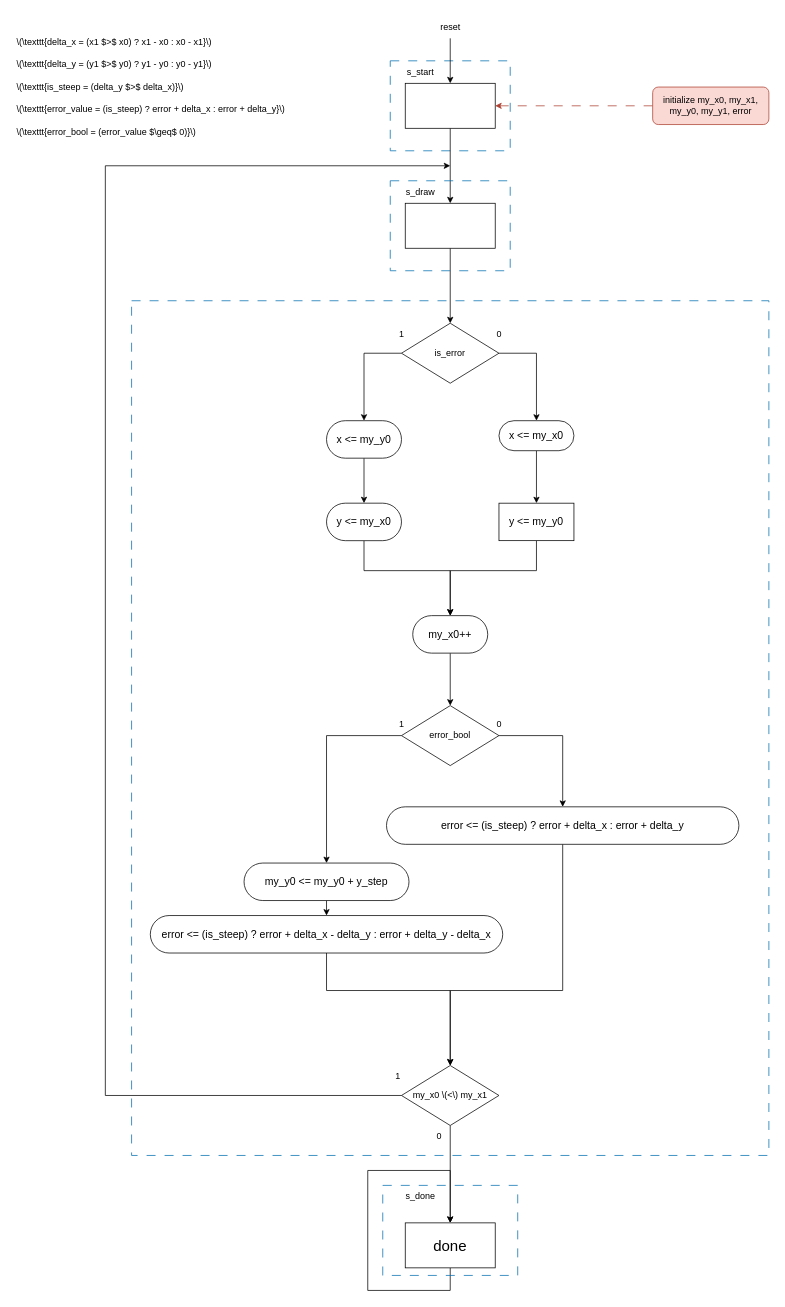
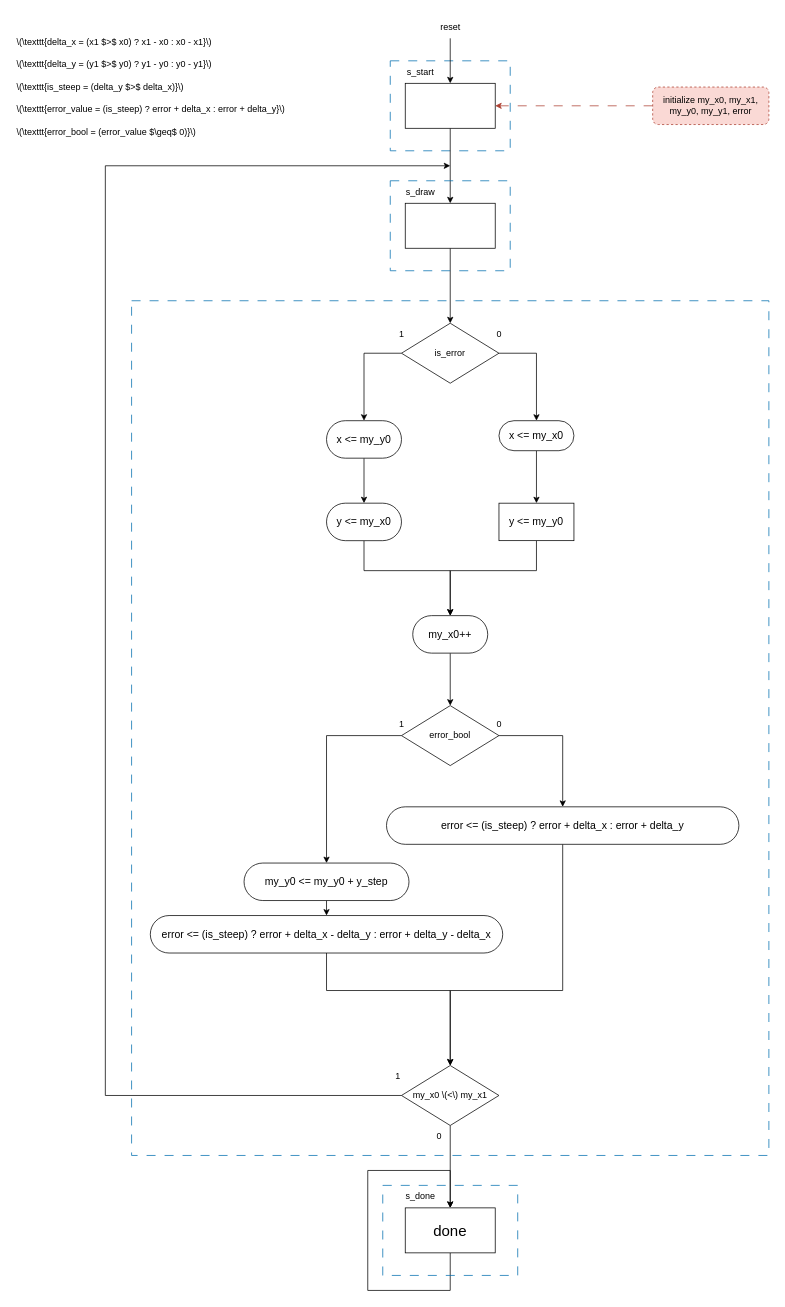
- <mxCell id="49" value="&lt;font color=&quot;#000000&quot;&gt;initialize my_x0, my_x1, my_y0, my_y1, error&lt;/font&gt;" style="rounded=1;whiteSpace=wrap;html=1;fillColor=#fad9d5;strokeColor=#ae4132;" vertex="1" parent="1"><mxGeometry x="870" y="115" width="155" height="50" as="geometry" /></mxCell>
+ <mxCell id="49" value="&lt;font color=&quot;#000000&quot;&gt;initialize my_x0, my_x1, my_y0, my_y1, error&lt;/font&gt;" style="rounded=1;whiteSpace=wrap;html=1;fillColor=#fad9d5;strokeColor=#ae4132;dashed=1;" vertex="1" parent="1"><mxGeometry x="870" y="115" width="155" height="50" as="geometry" /></mxCell>
- <mxCell id="44" value="&lt;font style=&quot;font-size: 20px;&quot;&gt;done&lt;/font&gt;" style="whiteSpace=wrap;html=1;" parent="1" vertex="1"><mxGeometry x="540" y="1629.91" width="120" height="60" as="geometry" /></mxCell>
+ <mxCell id="44" value="&lt;font style=&quot;font-size: 20px;&quot;&gt;done&lt;/font&gt;" style="whiteSpace=wrap;html=1;" parent="1" vertex="1"><mxGeometry x="540" y="1609.91" width="120" height="60" as="geometry" /></mxCell>
